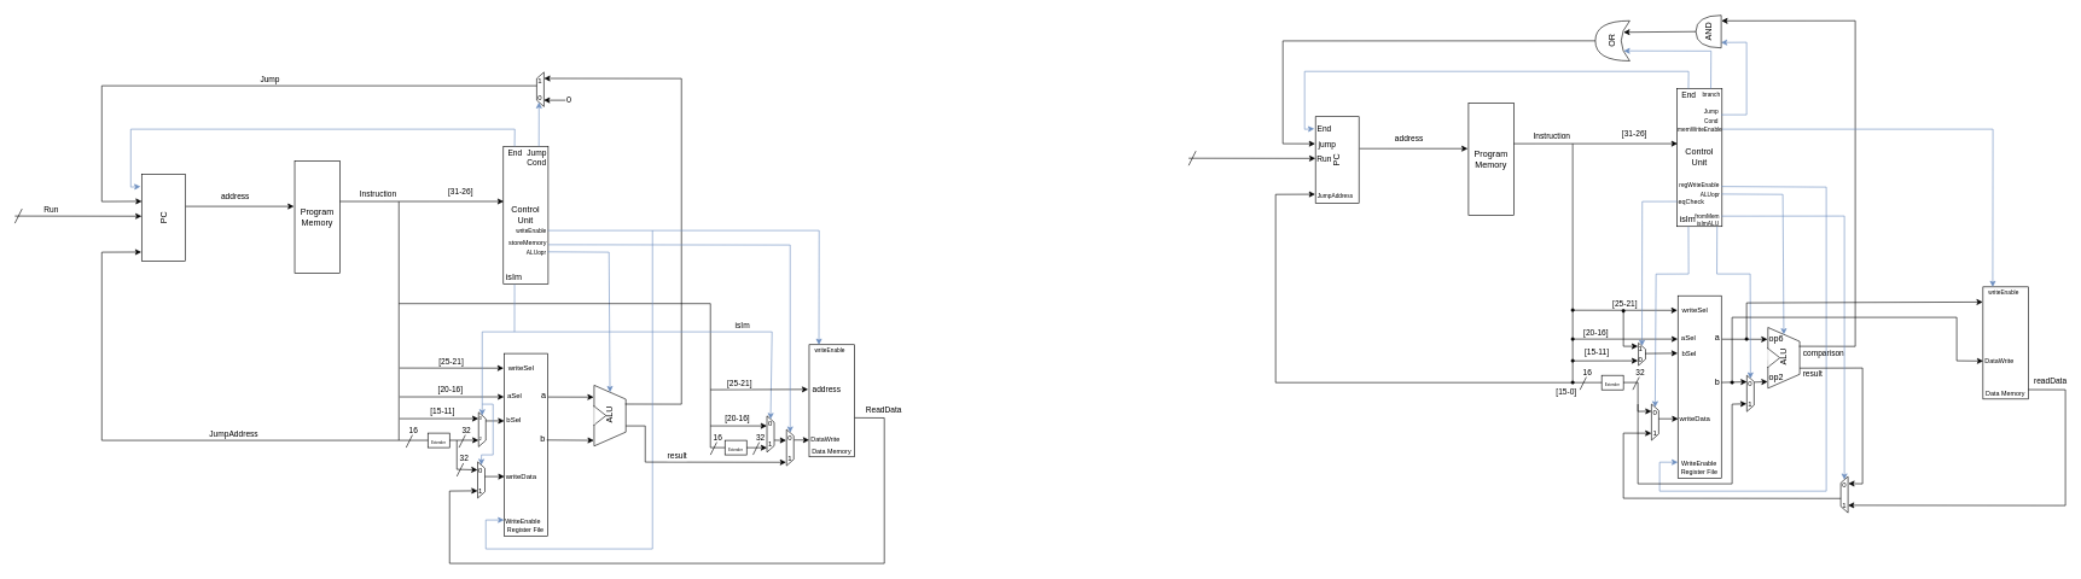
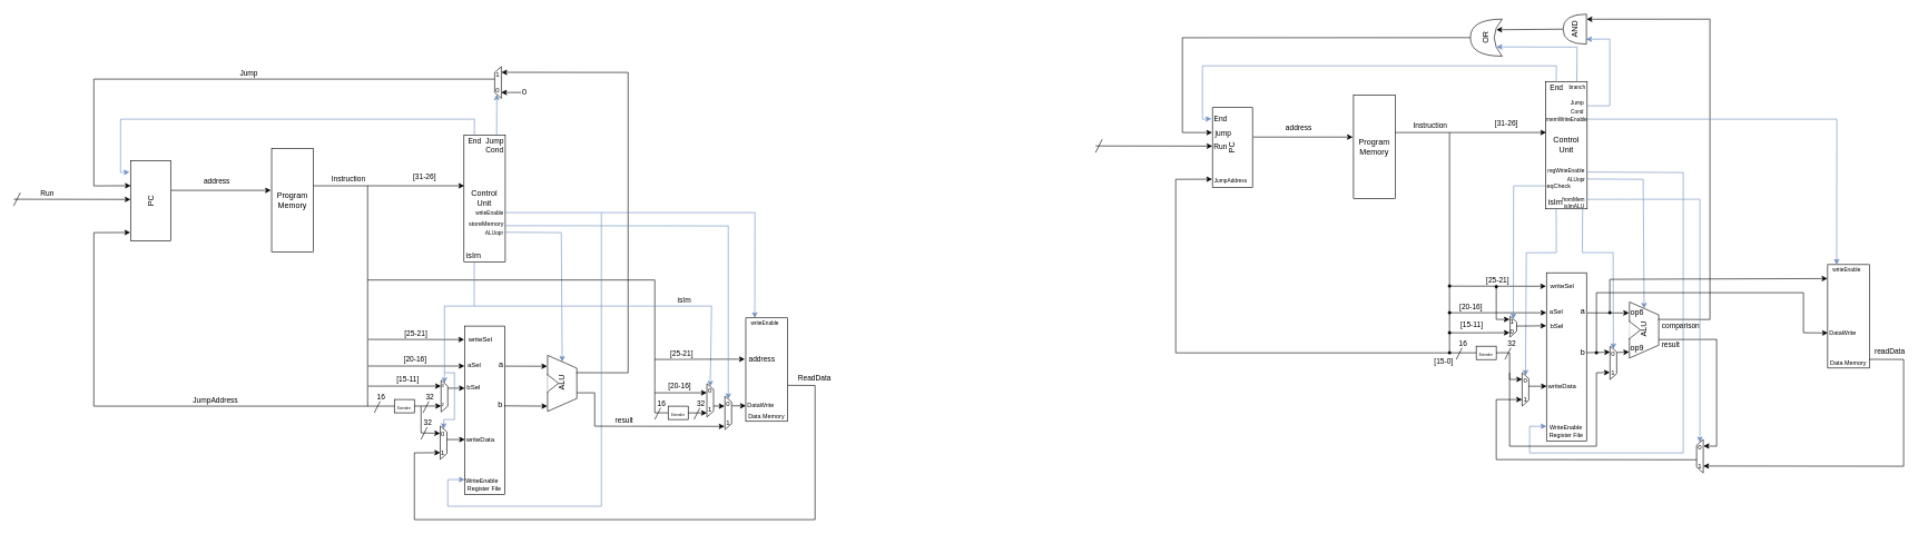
- <mxCell id="208" value="op2" style="text;html=1;strokeColor=none;fillColor=none;align=center;verticalAlign=middle;whiteSpace=wrap;rounded=0;" vertex="1" parent="1"><mxGeometry x="2421" y="506" width="60" height="30" as="geometry" /></mxCell>
+ <mxCell id="208" value="op9" style="text;html=1;strokeColor=none;fillColor=none;align=center;verticalAlign=middle;whiteSpace=wrap;rounded=0;" vertex="1" parent="1"><mxGeometry x="2421" y="506" width="60" height="30" as="geometry" /></mxCell>
